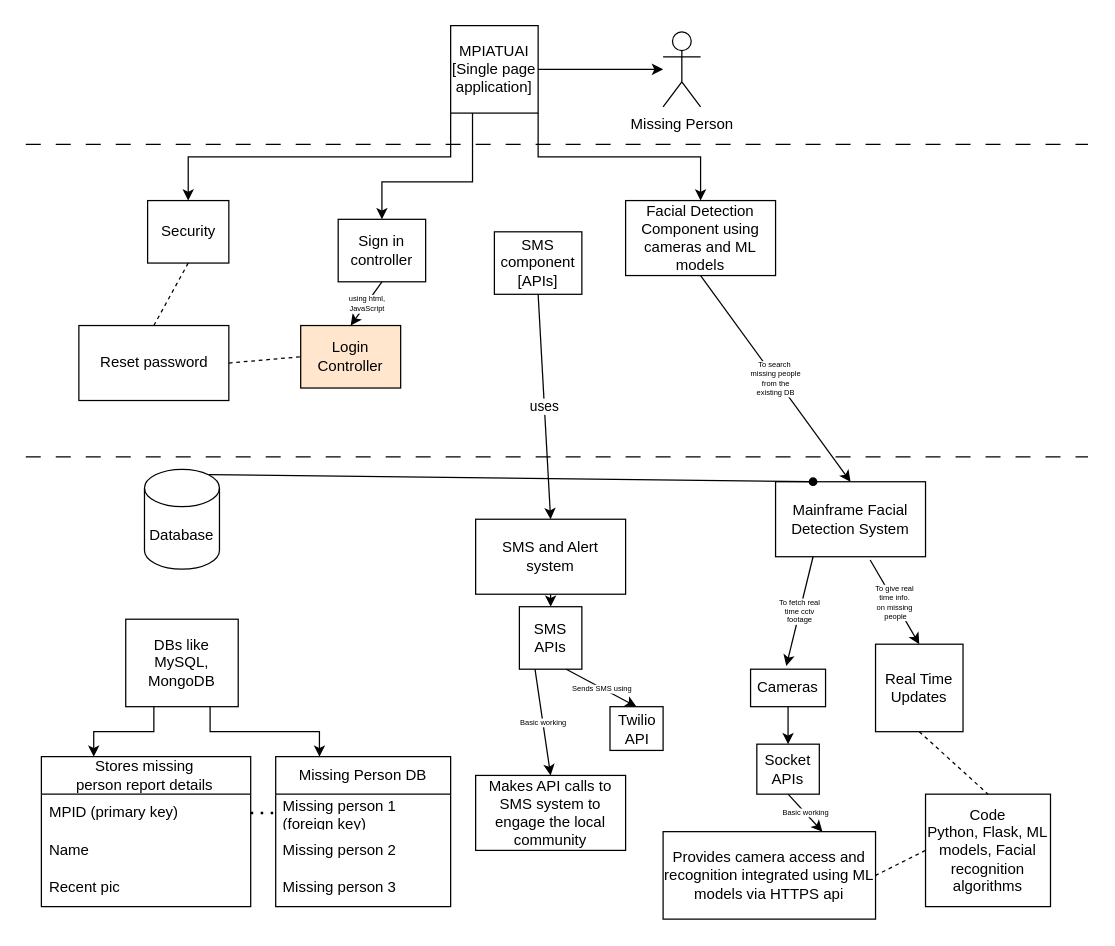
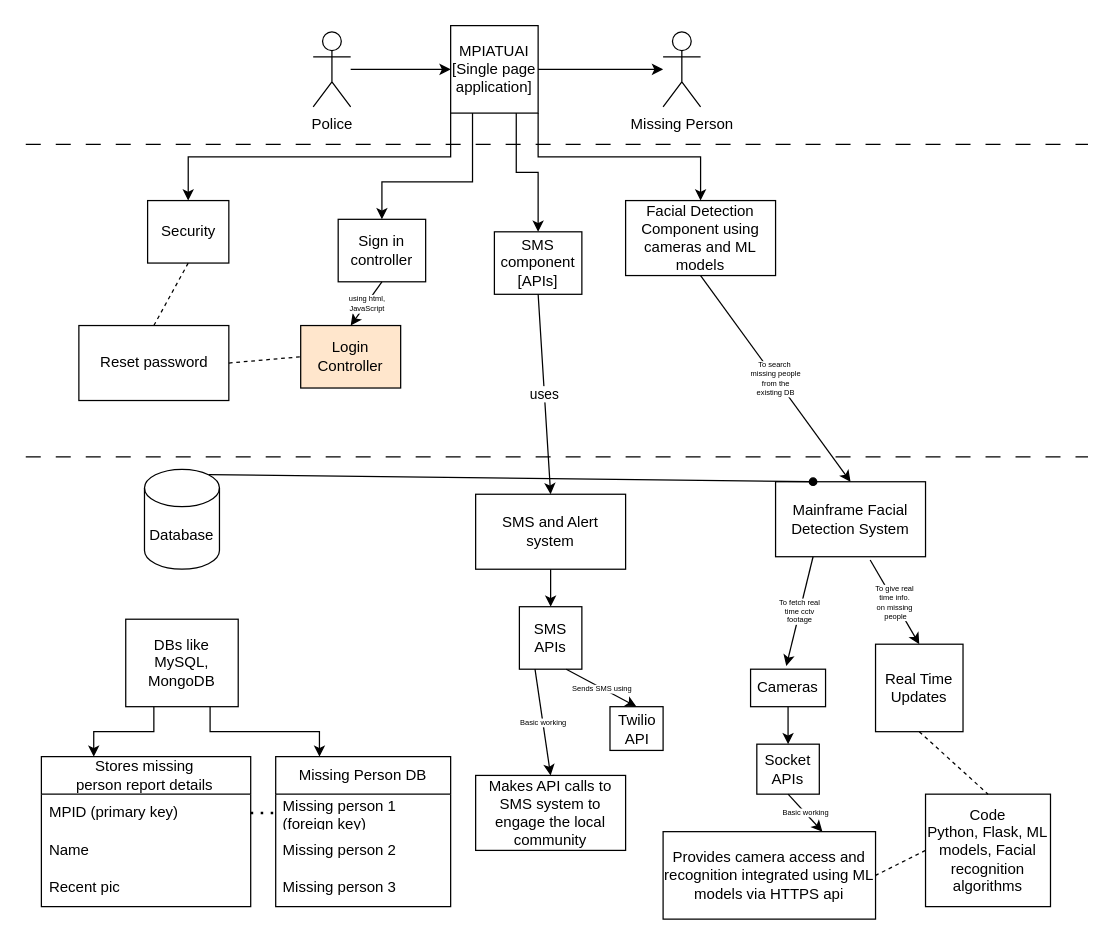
+ <mxCell id="4" value="Police" style="shape=umlActor;verticalLabelPosition=bottom;verticalAlign=top;html=1;outlineConnect=0;" vertex="1" parent="1"><mxGeometry x="250" y="25" width="30" height="60" as="geometry" /></mxCell>
+ <mxCell id="3" value="" style="edgeStyle=orthogonalEdgeStyle;rounded=0;orthogonalLoop=1;jettySize=auto;html=1;" edge="1" parent="1" source="4" target="10"><mxGeometry relative="1" as="geometry" /></mxCell>
+ <mxCell id="8" style="edgeStyle=orthogonalEdgeStyle;rounded=0;orthogonalLoop=1;jettySize=auto;html=1;exitX=0.75;exitY=1;exitDx=0;exitDy=0;entryX=0.5;entryY=0;entryDx=0;entryDy=0;" edge="1" parent="1" source="10" target="14"><mxGeometry relative="1" as="geometry" /></mxCell>
- <mxCell id="19" value="SMS and Alert&lt;div&gt;system&lt;/div&gt;" style="rounded=0;whiteSpace=wrap;html=1;" vertex="1" parent="1"><mxGeometry x="380" y="415" width="120" height="60" as="geometry" /></mxCell>
+ <mxCell id="19" value="SMS and Alert&lt;div&gt;system&lt;/div&gt;" style="rounded=0;whiteSpace=wrap;html=1;" vertex="1" parent="1"><mxGeometry x="380" y="395" width="120" height="60" as="geometry" /></mxCell>
